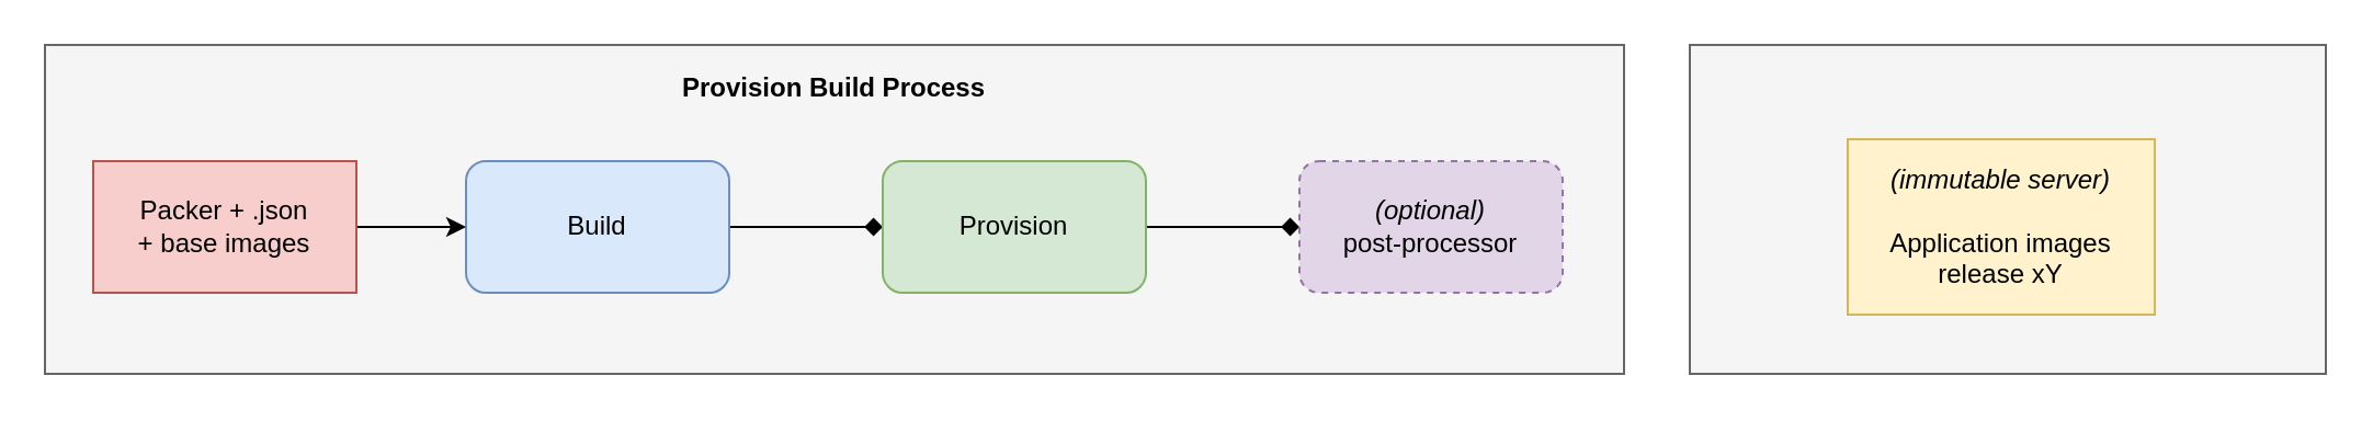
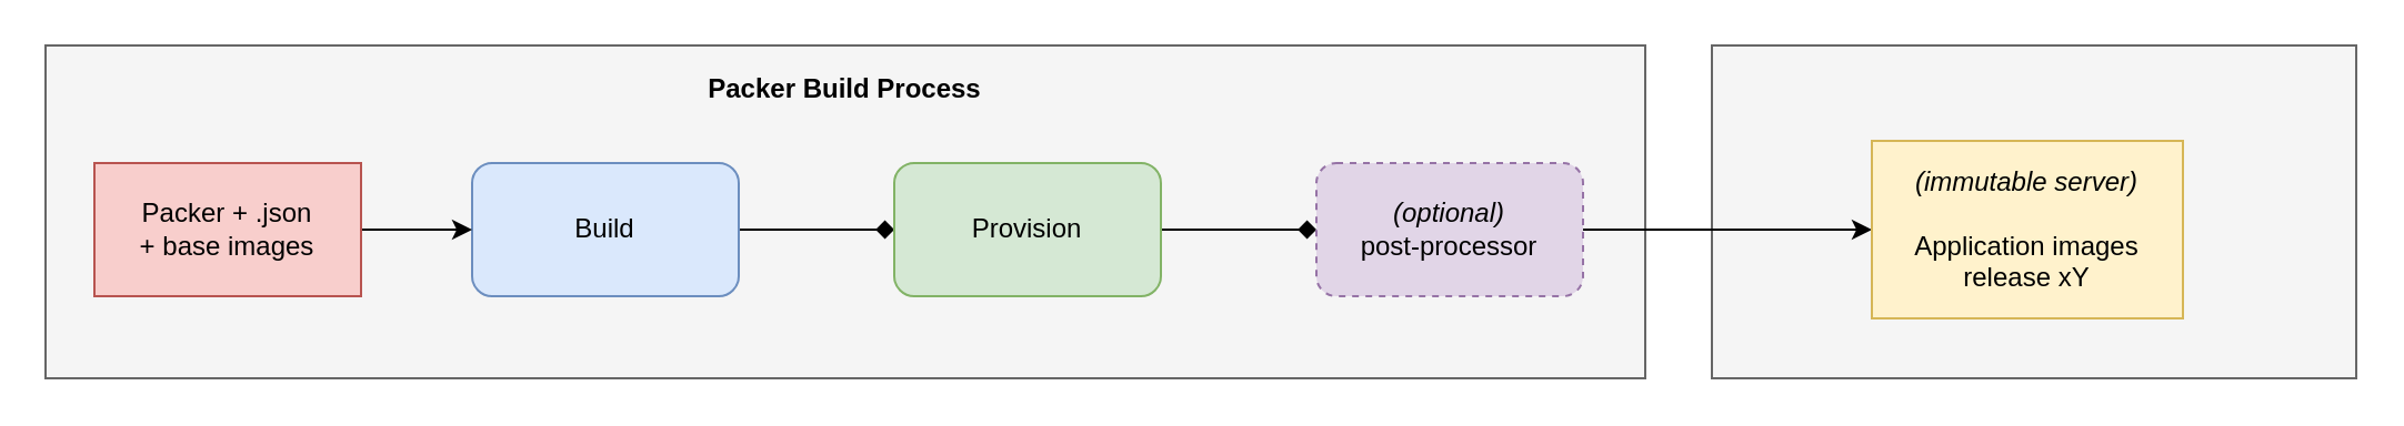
- <mxCell id="13" value="Provision Build Process" style="text;html=1;strokeColor=none;fillColor=none;align=center;verticalAlign=middle;whiteSpace=wrap;rounded=0;fontStyle=1" vertex="1" parent="1"><mxGeometry x="20" y="30" width="720" height="20" as="geometry" /></mxCell>
+ <mxCell id="13" value="Packer Build Process" style="text;html=1;strokeColor=none;fillColor=none;align=center;verticalAlign=middle;whiteSpace=wrap;rounded=0;fontStyle=1" vertex="1" parent="1"><mxGeometry x="20" y="30" width="720" height="20" as="geometry" /></mxCell>
+ <mxCell id="8" style="edgeStyle=orthogonalEdgeStyle;rounded=0;orthogonalLoop=1;jettySize=auto;html=1;" edge="1" parent="1" source="9" target="10"><mxGeometry relative="1" as="geometry" /></mxCell>
